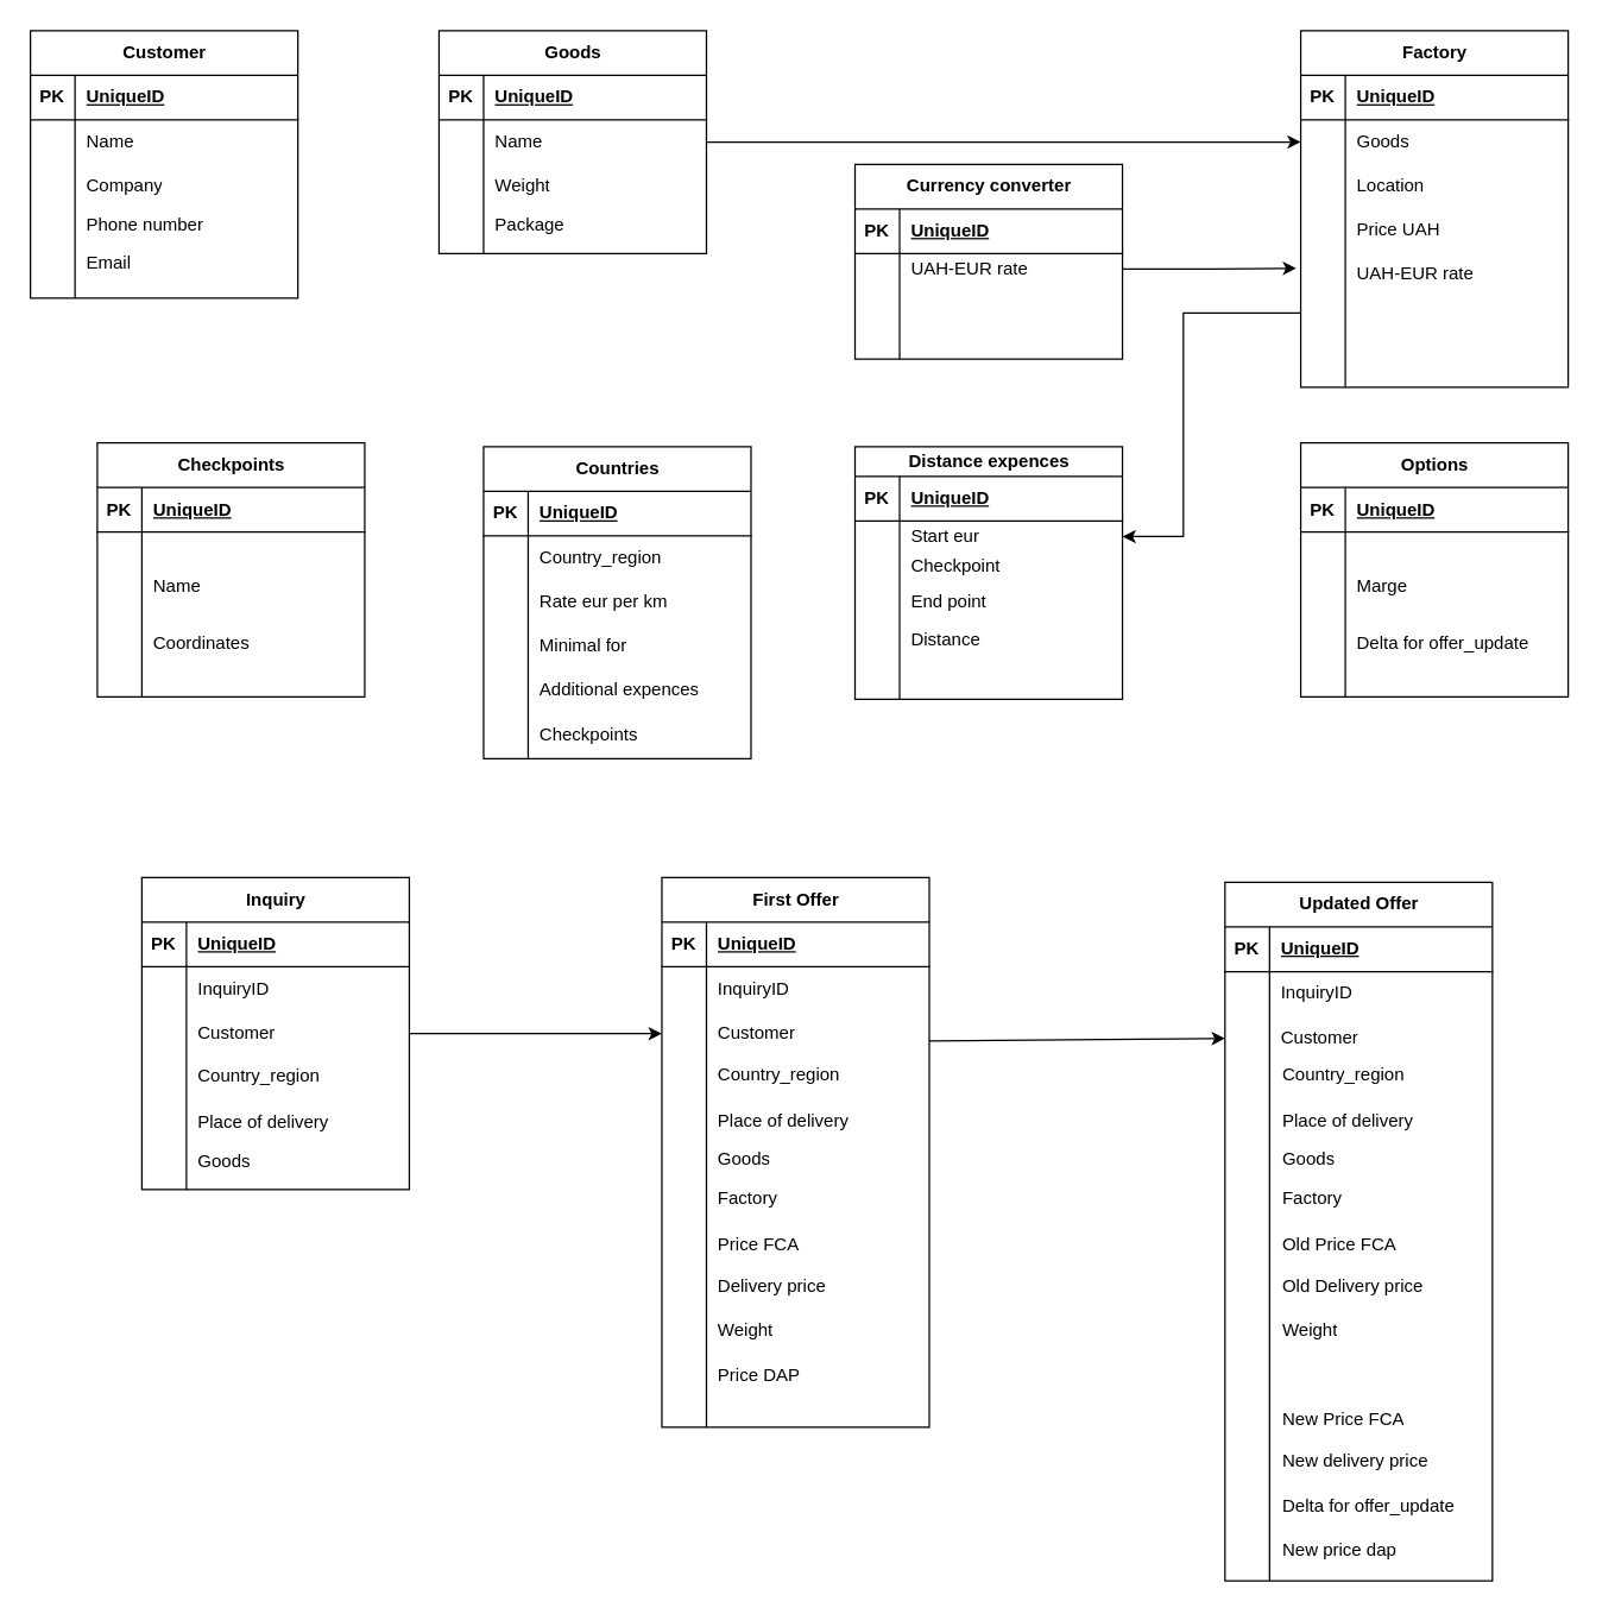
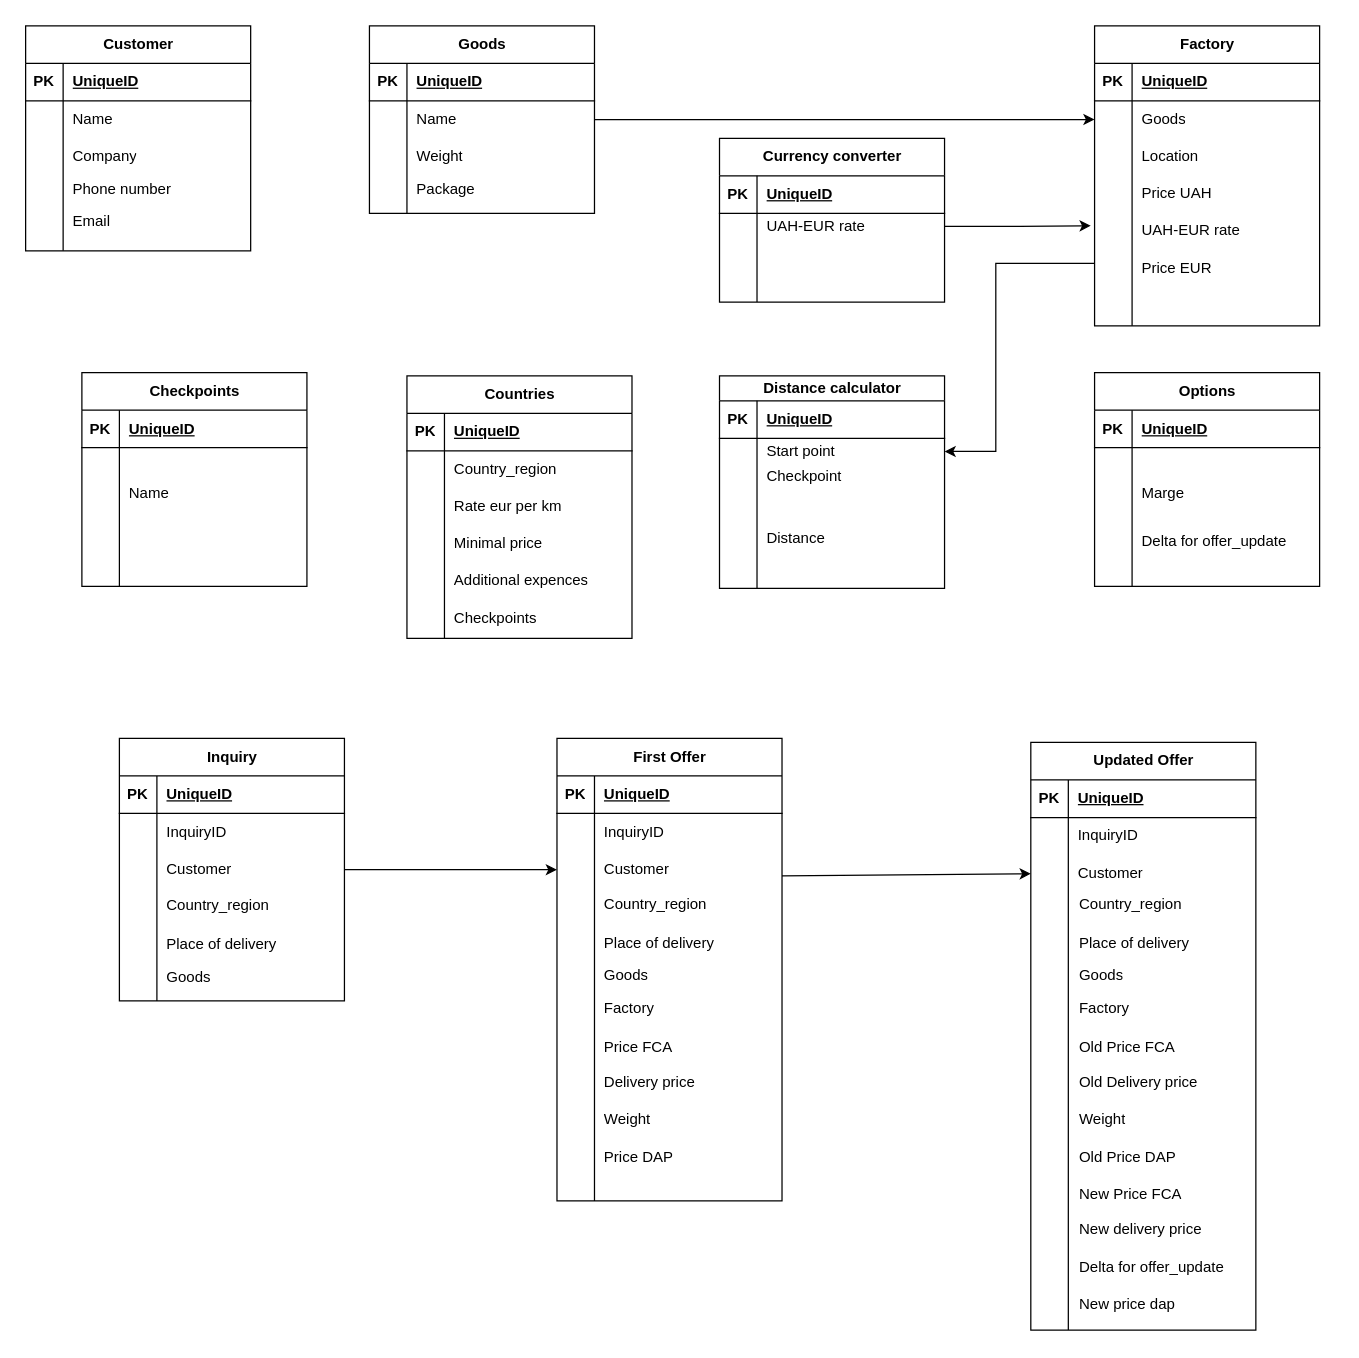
+ <mxCell id="18" value="Price EUR" style="shape=partialRectangle;connectable=0;fillColor=none;top=0;left=0;bottom=0;right=0;align=left;spacingLeft=6;overflow=hidden;whiteSpace=wrap;html=1;" parent="2" vertex="1"><mxGeometry x="30" y="179" width="150" height="30" as="geometry"><mxRectangle width="150" height="30" as="alternateBounds" /></mxGeometry></mxCell>
- <mxCell id="171" value="Distance expences" style="shape=table;startSize=20;container=1;collapsible=1;childLayout=tableLayout;fixedRows=1;rowLines=0;fontStyle=1;align=center;resizeLast=1;html=1;" vertex="1" parent="170"><mxGeometry width="180" height="170" as="geometry" /></mxCell>
+ <mxCell id="171" value="Distance calculator" style="shape=table;startSize=20;container=1;collapsible=1;childLayout=tableLayout;fixedRows=1;rowLines=0;fontStyle=1;align=center;resizeLast=1;html=1;" vertex="1" parent="170"><mxGeometry width="180" height="170" as="geometry" /></mxCell>
- <mxCell id="177" value="Start eur" style="shape=partialRectangle;connectable=0;fillColor=none;top=0;left=0;bottom=0;right=0;align=left;spacingLeft=6;overflow=hidden;whiteSpace=wrap;html=1;" vertex="1" parent="175"><mxGeometry x="30" width="150" height="21" as="geometry"><mxRectangle width="150" height="21" as="alternateBounds" /></mxGeometry></mxCell>
+ <mxCell id="177" value="Start point" style="shape=partialRectangle;connectable=0;fillColor=none;top=0;left=0;bottom=0;right=0;align=left;spacingLeft=6;overflow=hidden;whiteSpace=wrap;html=1;" vertex="1" parent="175"><mxGeometry x="30" width="150" height="21" as="geometry"><mxRectangle width="150" height="21" as="alternateBounds" /></mxGeometry></mxCell>
- <mxCell id="184" value="End point" style="shape=partialRectangle;connectable=0;fillColor=none;top=0;left=0;bottom=0;right=0;align=left;spacingLeft=6;overflow=hidden;whiteSpace=wrap;html=1;" vertex="1" parent="170"><mxGeometry x="30" y="95" width="150" height="20" as="geometry"><mxRectangle width="150" height="20" as="alternateBounds" /></mxGeometry></mxCell>
- <mxCell id="168" value="Coordinates" style="shape=partialRectangle;connectable=0;fillColor=none;top=0;left=0;bottom=0;right=0;align=left;spacingLeft=6;overflow=hidden;whiteSpace=wrap;html=1;" vertex="1" parent="154"><mxGeometry x="30" y="120" width="150" height="30" as="geometry"><mxRectangle width="150" height="30" as="alternateBounds" /></mxGeometry></mxCell>
- <mxCell id="135" value="Minimal for" style="shape=partialRectangle;connectable=0;fillColor=none;top=0;left=0;bottom=0;right=0;align=left;spacingLeft=6;overflow=hidden;whiteSpace=wrap;html=1;" parent="121" vertex="1"><mxGeometry x="30" y="119" width="150" height="30" as="geometry"><mxRectangle width="150" height="30" as="alternateBounds" /></mxGeometry></mxCell>
+ <mxCell id="135" value="Minimal price" style="shape=partialRectangle;connectable=0;fillColor=none;top=0;left=0;bottom=0;right=0;align=left;spacingLeft=6;overflow=hidden;whiteSpace=wrap;html=1;" parent="121" vertex="1"><mxGeometry x="30" y="119" width="150" height="30" as="geometry"><mxRectangle width="150" height="30" as="alternateBounds" /></mxGeometry></mxCell>
+ <mxCell id="101" value="Old Price DAP" style="shape=partialRectangle;connectable=0;fillColor=none;top=0;left=0;bottom=0;right=0;align=left;spacingLeft=6;overflow=hidden;whiteSpace=wrap;html=1;" parent="83" vertex="1"><mxGeometry x="31" y="316.72" width="150" height="30" as="geometry"><mxRectangle width="150" height="30" as="alternateBounds" /></mxGeometry></mxCell>
